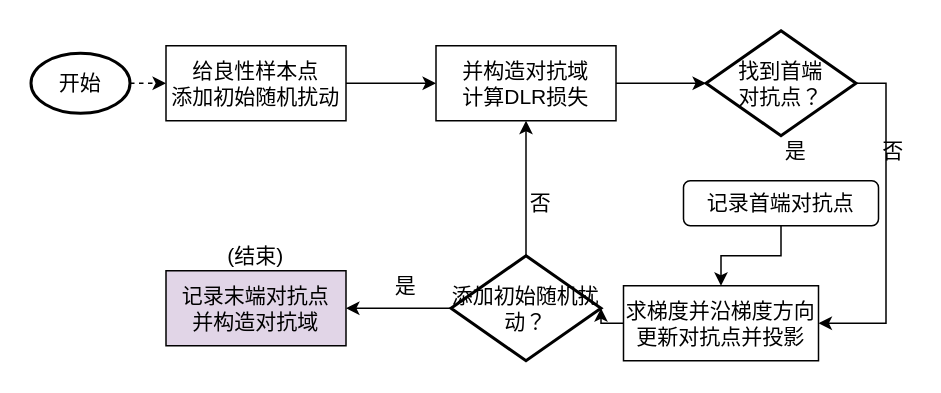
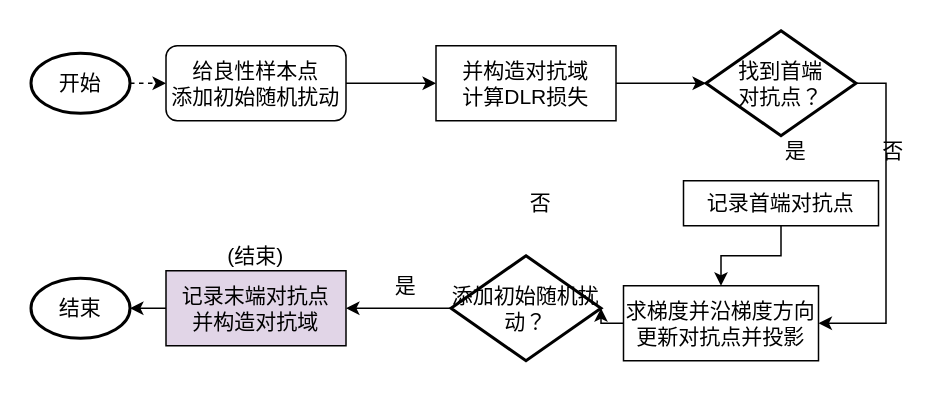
- <mxCell id="3" value="&lt;font style=&quot;font-size: 14px;&quot;&gt;给良性样本点&lt;br&gt;添加初始随机扰动&lt;br&gt;&lt;/font&gt;" style="rounded=0;whiteSpace=wrap;html=1;" parent="1" vertex="1"><mxGeometry x="110" y="30" width="120" height="50" as="geometry" /></mxCell>
+ <mxCell id="3" value="&lt;font style=&quot;font-size: 14px;&quot;&gt;给良性样本点&lt;br&gt;添加初始随机扰动&lt;br&gt;&lt;/font&gt;" style="whiteSpace=wrap;html=1;rounded=1;" parent="1" vertex="1"><mxGeometry x="110" y="30" width="120" height="50" as="geometry" /></mxCell>
- <mxCell id="8" style="edgeStyle=orthogonalEdgeStyle;rounded=0;orthogonalLoop=1;jettySize=auto;html=1;entryX=0.5;entryY=1;entryDx=0;entryDy=0;" parent="1" source="10" target="5" edge="1"><mxGeometry relative="1" as="geometry" /></mxCell>
- <mxCell id="16" value="&lt;font style=&quot;font-size: 14px;&quot;&gt;记录首端对抗点&lt;/font&gt;" style="whiteSpace=wrap;html=1;rounded=1;" parent="1" vertex="1"><mxGeometry x="455" y="120" width="130" height="30" as="geometry" /></mxCell>
+ <mxCell id="16" value="&lt;font style=&quot;font-size: 14px;&quot;&gt;记录首端对抗点&lt;/font&gt;" style="rounded=0;whiteSpace=wrap;html=1;" parent="1" vertex="1"><mxGeometry x="455" y="120" width="130" height="30" as="geometry" /></mxCell>
+ <mxCell id="24" value="&lt;font style=&quot;font-size: 14px;&quot;&gt;结束&lt;/font&gt;" style="strokeWidth=2;html=1;shape=mxgraph.flowchart.start_1;whiteSpace=wrap;" vertex="1" parent="1"><mxGeometry x="20" y="185" width="66" height="40" as="geometry" /></mxCell>
+ <mxCell id="13" style="edgeStyle=orthogonalEdgeStyle;rounded=0;orthogonalLoop=1;jettySize=auto;html=1;entryX=1;entryY=0.5;entryDx=0;entryDy=0;entryPerimeter=0;" edge="1" parent="1" source="14" target="24"><mxGeometry relative="1" as="geometry" /></mxCell>
